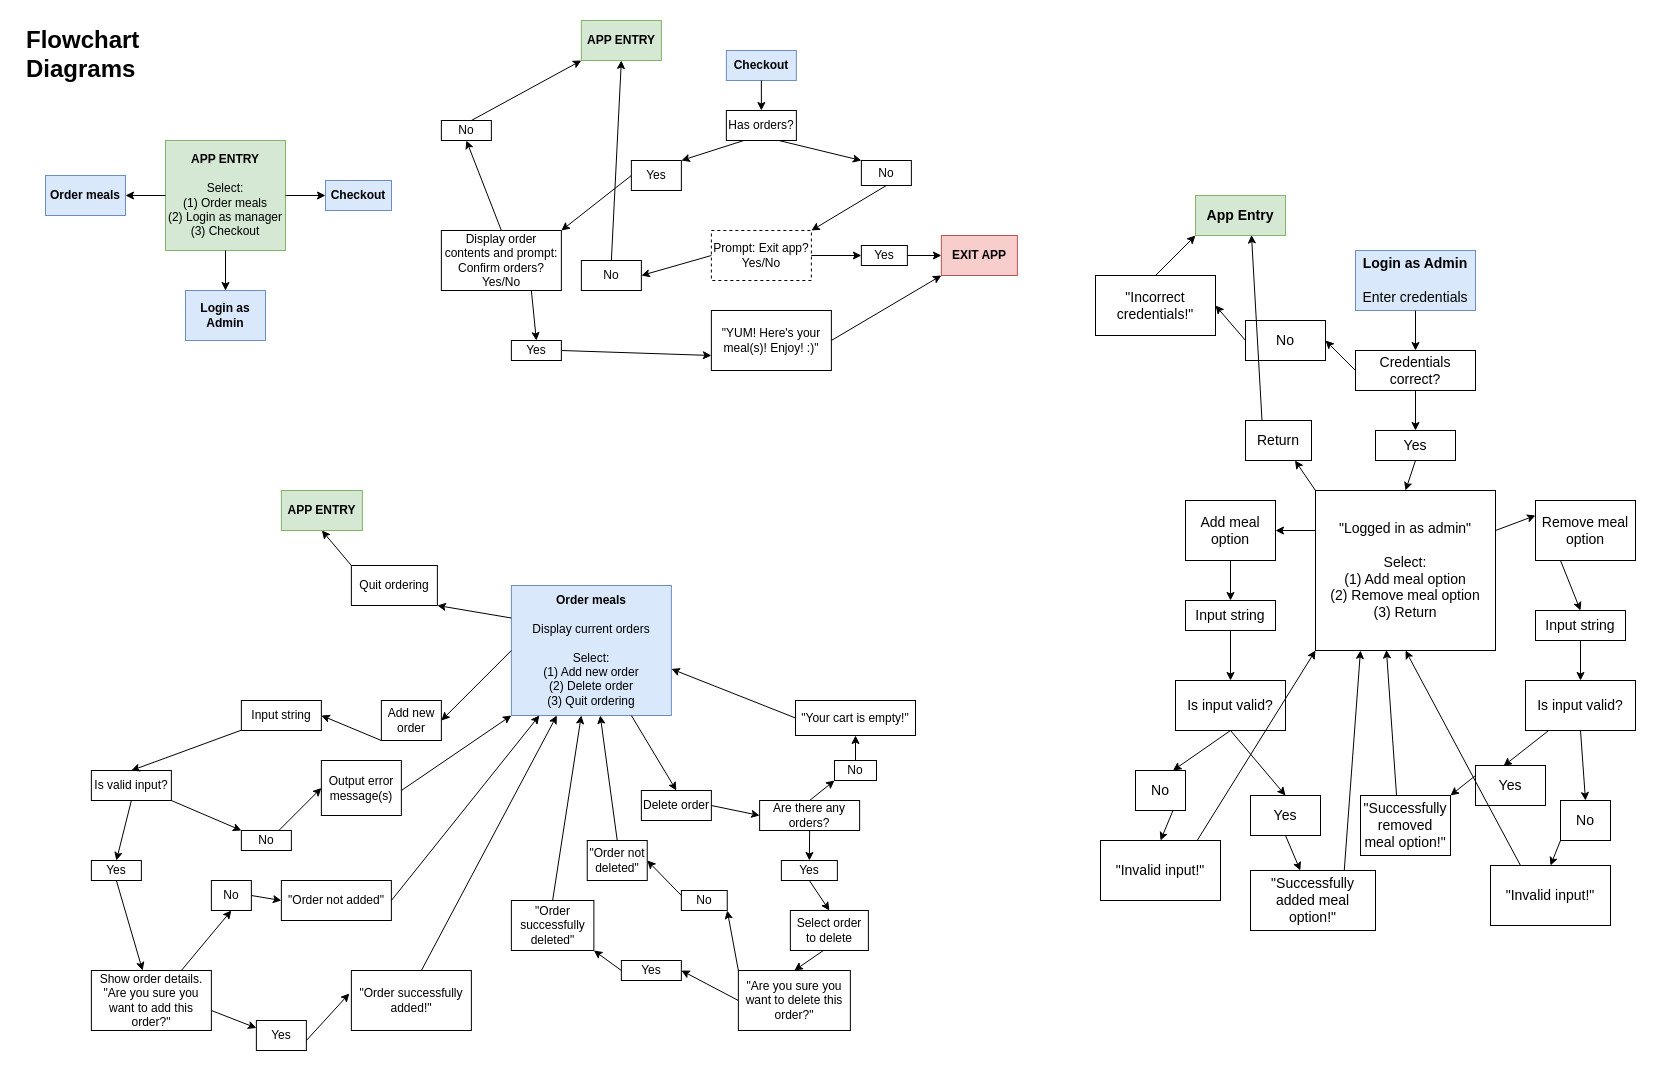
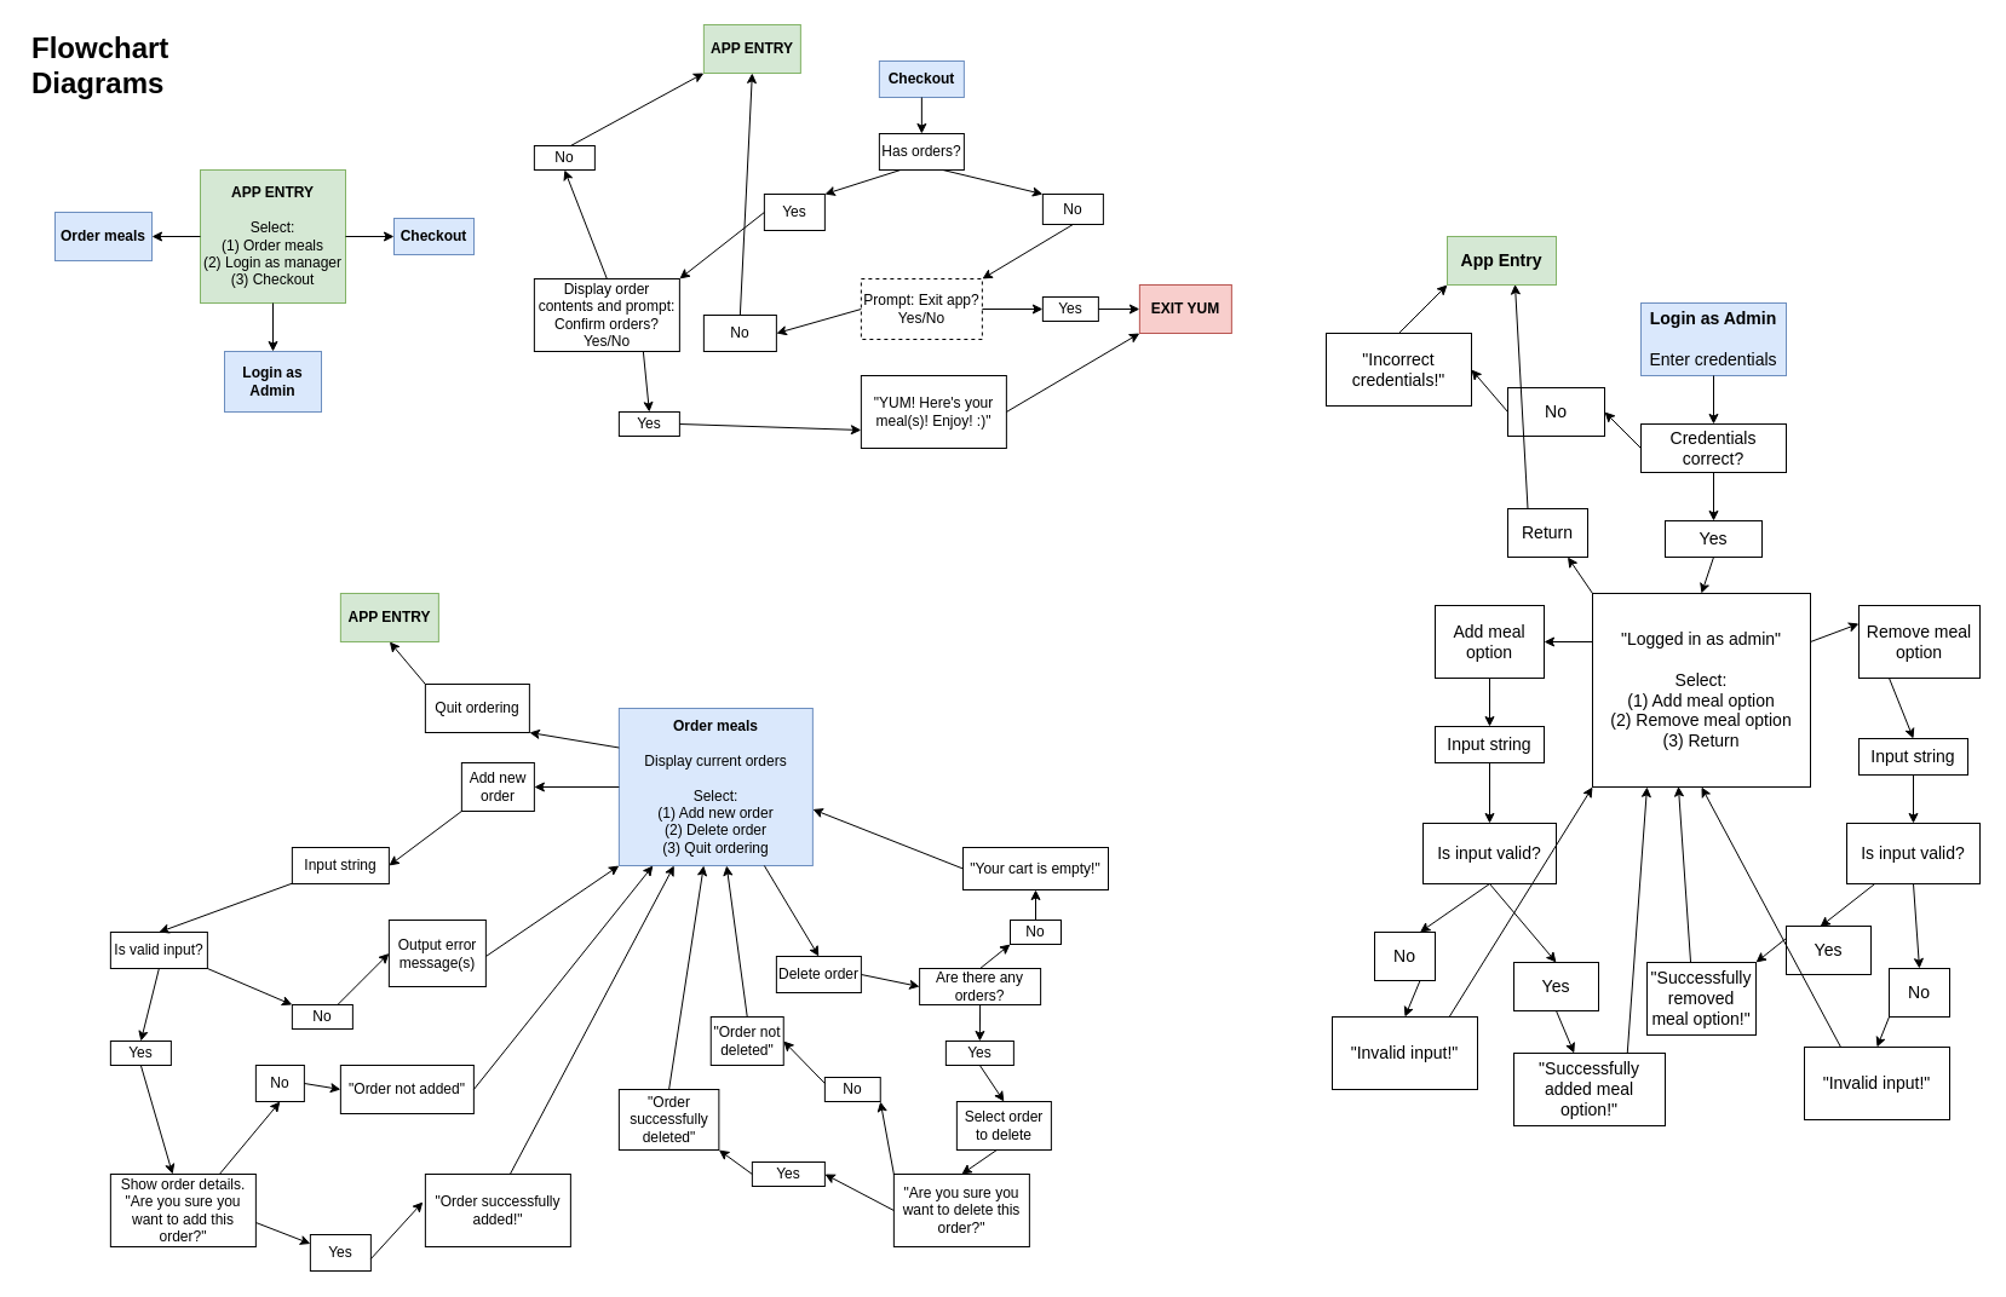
- <mxCell id="76" value="&lt;b&gt;EXIT APP&lt;/b&gt;" style="rounded=0;whiteSpace=wrap;html=1;fillColor=#f8cecc;strokeColor=#b85450;" vertex="1" parent="1"><mxGeometry x="940.87" y="235" width="76" height="40" as="geometry" /></mxCell>
+ <mxCell id="76" value="&lt;b&gt;EXIT YUM&lt;/b&gt;" style="rounded=0;whiteSpace=wrap;html=1;fillColor=#f8cecc;strokeColor=#b85450;" vertex="1" parent="1"><mxGeometry x="940.87" y="235" width="76" height="40" as="geometry" /></mxCell>
- <mxCell id="3" value="Add new order" style="rounded=0;whiteSpace=wrap;html=1;" vertex="1" parent="1"><mxGeometry x="380.87" y="700" width="60" height="40" as="geometry" /></mxCell>
+ <mxCell id="3" value="Add new order" style="rounded=0;whiteSpace=wrap;html=1;" vertex="1" parent="1"><mxGeometry x="380.87" y="630" width="60" height="40" as="geometry" /></mxCell>
